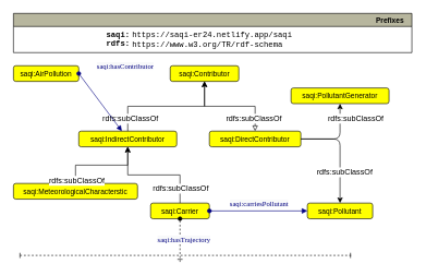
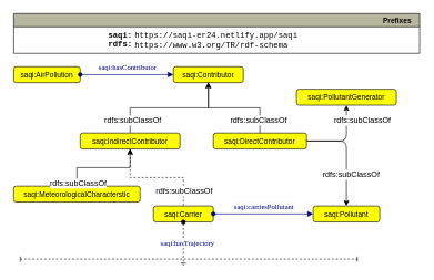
- <mxCell id="24" value="" style="graphMlID=e0;rounded=0;endArrow=block;strokeColor=#000080;strokeWidth=1.0;startArrow=oval;startFill=1;endFill=1;fontSize=11;fontColor=#000080;exitX=1;exitY=0.5;exitDx=0;exitDy=0;" parent="1" source="23" target="6" edge="1"><mxGeometry relative="1" as="geometry"><mxPoint x="140" y="130" as="sourcePoint" /><mxPoint x="255" y="130" as="targetPoint" /></mxGeometry></mxCell>
+ <mxCell id="24" value="" style="graphMlID=e0;rounded=0;endArrow=block;strokeColor=#000080;strokeWidth=1.0;startArrow=oval;startFill=1;endFill=1;fontSize=11;fontColor=#000080;entryX=0;entryY=0.5;entryDx=0;entryDy=0;exitX=1;exitY=0.5;exitDx=0;exitDy=0;" parent="1" source="23" target="2" edge="1"><mxGeometry relative="1" as="geometry"><mxPoint x="140" y="130" as="sourcePoint" /><mxPoint x="255" y="130" as="targetPoint" /></mxGeometry></mxCell>
- <mxCell id="10" value="" style="endArrow=block;html=1;textDirection=ltr;fontSize=11;strokeWidth=1;exitX=0.5;exitY=1;exitDx=0;exitDy=0;startArrow=classic;startFill=1;endFill=0;entryX=0.5;entryY=0;entryDx=0;entryDy=0;rounded=0;edgeStyle=orthogonalEdgeStyle;" parent="1" source="2" target="7" edge="1"><mxGeometry width="50" height="50" relative="1" as="geometry"><mxPoint x="330" y="134" as="sourcePoint" /><mxPoint x="395" y="148" as="targetPoint" /></mxGeometry></mxCell>
+ <mxCell id="10" value="" style="endArrow=none;html=1;textDirection=ltr;fontSize=11;strokeWidth=1;exitX=0.5;exitY=1;exitDx=0;exitDy=0;startArrow=classic;startFill=1;endFill=0;entryX=0.5;entryY=0;entryDx=0;entryDy=0;rounded=0;edgeStyle=orthogonalEdgeStyle;" parent="1" source="2" target="7" edge="1"><mxGeometry width="50" height="50" relative="1" as="geometry"><mxPoint x="330" y="134" as="sourcePoint" /><mxPoint x="395" y="148" as="targetPoint" /></mxGeometry></mxCell>
- <mxCell id="13" value="" style="endArrow=none;html=1;textDirection=ltr;fontSize=11;strokeWidth=1;exitX=0.5;exitY=1;exitDx=0;exitDy=0;entryX=0.5;entryY=0;entryDx=0;entryDy=0;startArrow=classic;startFill=1;endFill=0;rounded=0;edgeStyle=orthogonalEdgeStyle;" parent="1" source="6" target="12" edge="1"><mxGeometry width="50" height="50" relative="1" as="geometry"><mxPoint x="230" y="316" as="sourcePoint" /><mxPoint x="345" y="364" as="targetPoint" /></mxGeometry></mxCell>
+ <mxCell id="13" value="" style="endArrow=none;html=1;textDirection=ltr;fontSize=11;strokeWidth=1;exitX=0.5;exitY=1;exitDx=0;exitDy=0;entryX=0.5;entryY=0;entryDx=0;entryDy=0;startArrow=classic;startFill=1;endFill=0;rounded=0;edgeStyle=orthogonalEdgeStyle;dashed=1;" parent="1" source="6" target="12" edge="1"><mxGeometry width="50" height="50" relative="1" as="geometry"><mxPoint x="230" y="316" as="sourcePoint" /><mxPoint x="345" y="364" as="targetPoint" /></mxGeometry></mxCell>
